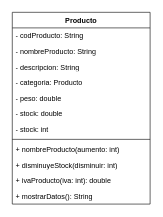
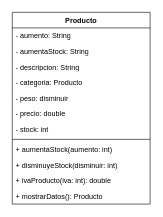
- <mxCell id="3" value="- codProducto: String" style="text;strokeColor=none;fillColor=none;align=left;verticalAlign=top;spacingLeft=4;spacingRight=4;overflow=hidden;rotatable=0;points=[[0,0.5],[1,0.5]];portConstraint=eastwest;whiteSpace=wrap;html=1;" vertex="1" parent="2"><mxGeometry y="26" width="230" height="26" as="geometry" /></mxCell>
+ <mxCell id="3" value="- aumento: String" style="text;strokeColor=none;fillColor=none;align=left;verticalAlign=top;spacingLeft=4;spacingRight=4;overflow=hidden;rotatable=0;points=[[0,0.5],[1,0.5]];portConstraint=eastwest;whiteSpace=wrap;html=1;" vertex="1" parent="2"><mxGeometry y="26" width="230" height="26" as="geometry" /></mxCell>
- <mxCell id="4" value="- nombreProducto: String" style="text;strokeColor=none;fillColor=none;align=left;verticalAlign=top;spacingLeft=4;spacingRight=4;overflow=hidden;rotatable=0;points=[[0,0.5],[1,0.5]];portConstraint=eastwest;whiteSpace=wrap;html=1;" vertex="1" parent="2"><mxGeometry y="52" width="230" height="26" as="geometry" /></mxCell>
+ <mxCell id="4" value="- aumentaStock: String" style="text;strokeColor=none;fillColor=none;align=left;verticalAlign=top;spacingLeft=4;spacingRight=4;overflow=hidden;rotatable=0;points=[[0,0.5],[1,0.5]];portConstraint=eastwest;whiteSpace=wrap;html=1;" vertex="1" parent="2"><mxGeometry y="52" width="230" height="26" as="geometry" /></mxCell>
- <mxCell id="7" value="- peso: double" style="text;strokeColor=none;fillColor=none;align=left;verticalAlign=top;spacingLeft=4;spacingRight=4;overflow=hidden;rotatable=0;points=[[0,0.5],[1,0.5]];portConstraint=eastwest;whiteSpace=wrap;html=1;" vertex="1" parent="2"><mxGeometry y="130" width="230" height="26" as="geometry" /></mxCell>
+ <mxCell id="7" value="- peso: disminuir" style="text;strokeColor=none;fillColor=none;align=left;verticalAlign=top;spacingLeft=4;spacingRight=4;overflow=hidden;rotatable=0;points=[[0,0.5],[1,0.5]];portConstraint=eastwest;whiteSpace=wrap;html=1;" vertex="1" parent="2"><mxGeometry y="130" width="230" height="26" as="geometry" /></mxCell>
- <mxCell id="8" value="- stock: double" style="text;strokeColor=none;fillColor=none;align=left;verticalAlign=top;spacingLeft=4;spacingRight=4;overflow=hidden;rotatable=0;points=[[0,0.5],[1,0.5]];portConstraint=eastwest;whiteSpace=wrap;html=1;" vertex="1" parent="2"><mxGeometry y="156" width="230" height="26" as="geometry" /></mxCell>
+ <mxCell id="8" value="- precio: double" style="text;strokeColor=none;fillColor=none;align=left;verticalAlign=top;spacingLeft=4;spacingRight=4;overflow=hidden;rotatable=0;points=[[0,0.5],[1,0.5]];portConstraint=eastwest;whiteSpace=wrap;html=1;" vertex="1" parent="2"><mxGeometry y="156" width="230" height="26" as="geometry" /></mxCell>
- <mxCell id="11" value="+ nombreProducto(aumento: int)" style="text;strokeColor=none;fillColor=none;align=left;verticalAlign=top;spacingLeft=4;spacingRight=4;overflow=hidden;rotatable=0;points=[[0,0.5],[1,0.5]];portConstraint=eastwest;whiteSpace=wrap;html=1;" vertex="1" parent="2"><mxGeometry y="216" width="230" height="26" as="geometry" /></mxCell>
+ <mxCell id="11" value="+ aumentaStock(aumento: int)" style="text;strokeColor=none;fillColor=none;align=left;verticalAlign=top;spacingLeft=4;spacingRight=4;overflow=hidden;rotatable=0;points=[[0,0.5],[1,0.5]];portConstraint=eastwest;whiteSpace=wrap;html=1;" vertex="1" parent="2"><mxGeometry y="216" width="230" height="26" as="geometry" /></mxCell>
- <mxCell id="14" value="+ mostrarDatos(): String" style="text;strokeColor=none;fillColor=none;align=left;verticalAlign=top;spacingLeft=4;spacingRight=4;overflow=hidden;rotatable=0;points=[[0,0.5],[1,0.5]];portConstraint=eastwest;whiteSpace=wrap;html=1;" vertex="1" parent="2"><mxGeometry y="294" width="230" height="26" as="geometry" /></mxCell>
+ <mxCell id="14" value="+ mostrarDatos(): Producto" style="text;strokeColor=none;fillColor=none;align=left;verticalAlign=top;spacingLeft=4;spacingRight=4;overflow=hidden;rotatable=0;points=[[0,0.5],[1,0.5]];portConstraint=eastwest;whiteSpace=wrap;html=1;" vertex="1" parent="2"><mxGeometry y="294" width="230" height="26" as="geometry" /></mxCell>
